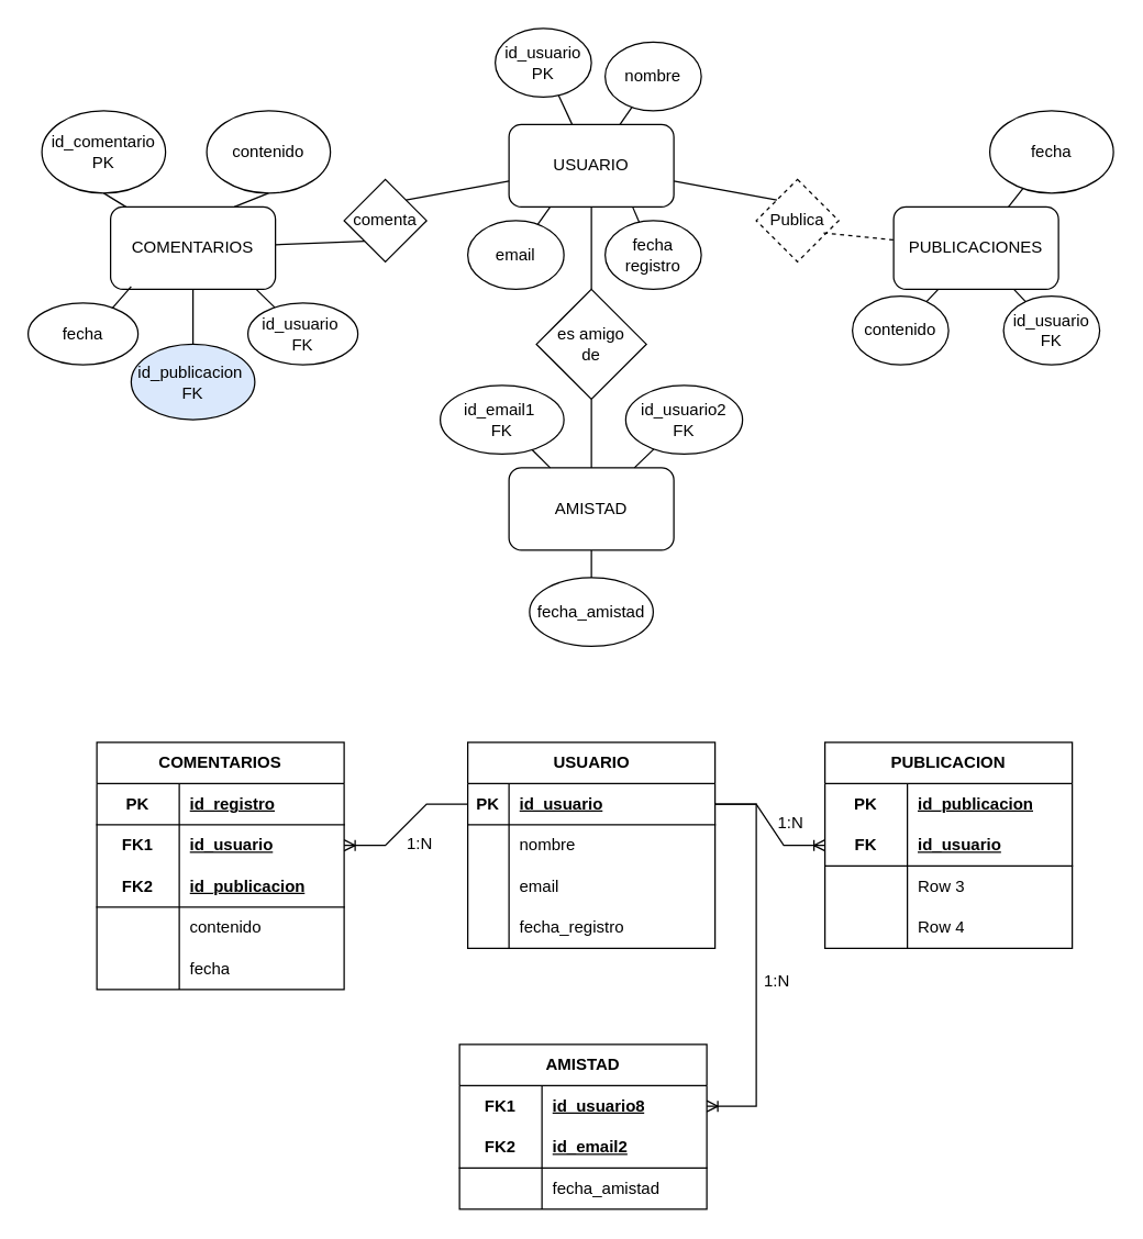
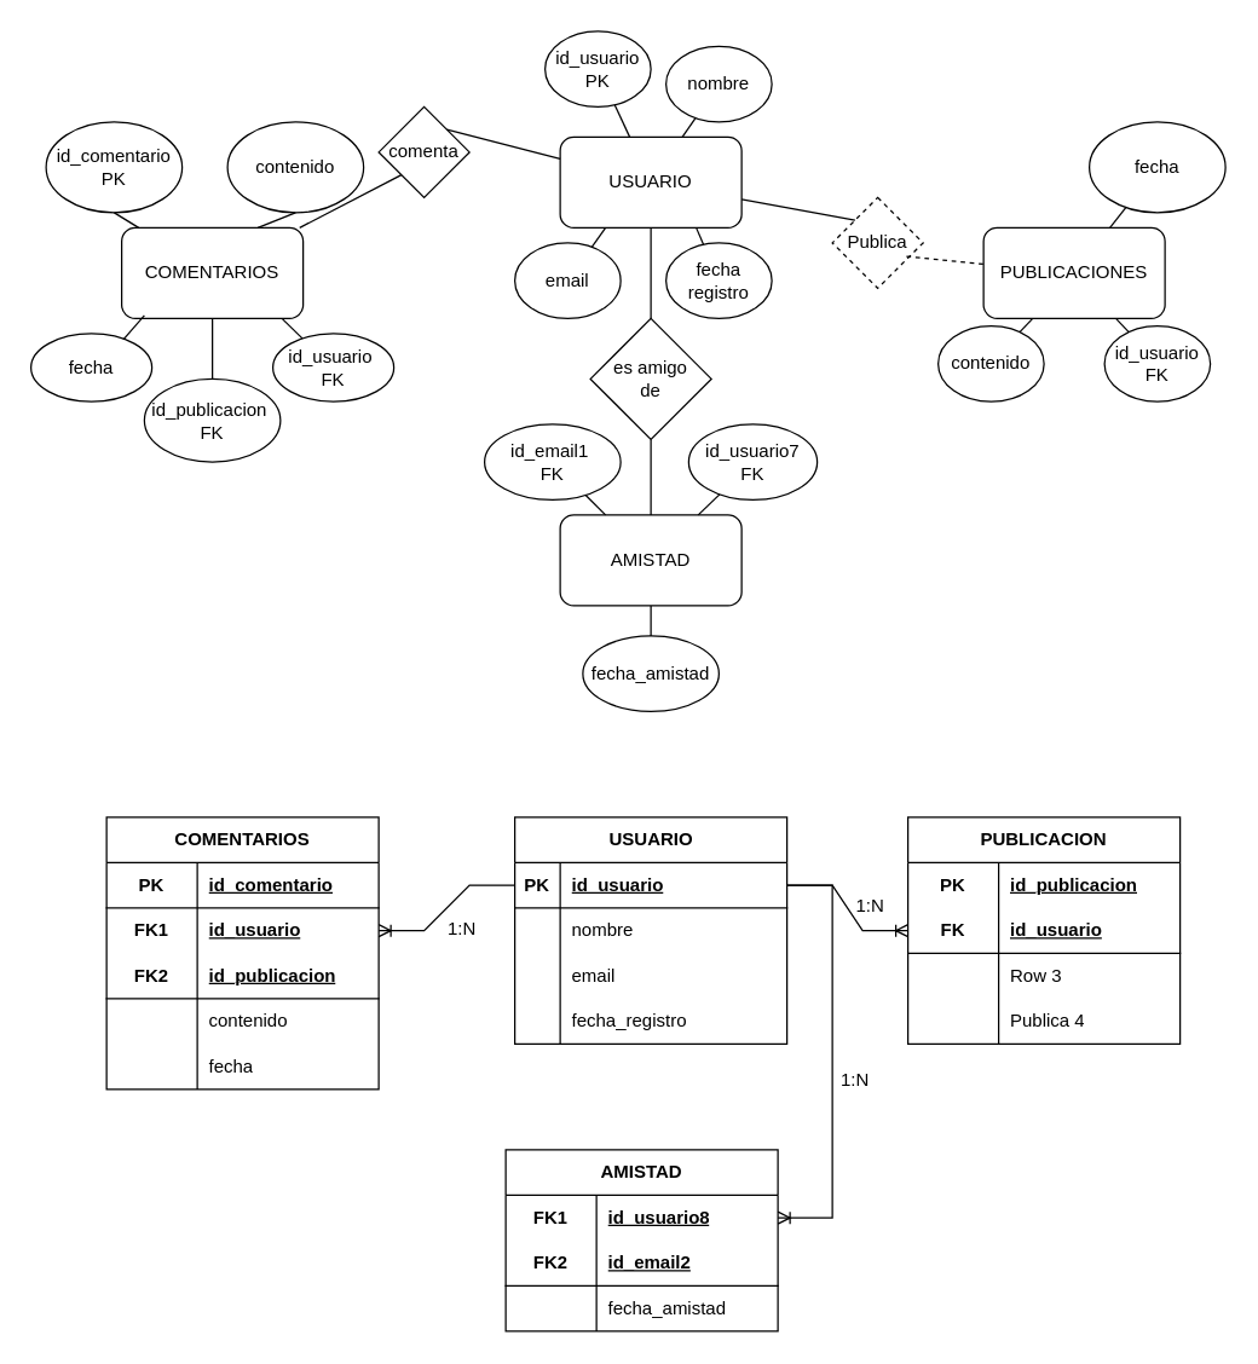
- <mxCell id="19" value="comenta" style="rhombus;whiteSpace=wrap;html=1;" parent="1" vertex="1"><mxGeometry x="250" y="130" width="60" height="60" as="geometry" /></mxCell>
+ <mxCell id="19" value="comenta" style="rhombus;whiteSpace=wrap;html=1;" parent="1" vertex="1"><mxGeometry x="250" y="70" width="60" height="60" as="geometry" /></mxCell>
- <mxCell id="16" value="id_publicacion&amp;nbsp;&lt;div&gt;FK&lt;/div&gt;" style="ellipse;whiteSpace=wrap;html=1;fillColor=#dae8fc;" parent="1" vertex="1"><mxGeometry x="95" y="250" width="90" height="55" as="geometry" /></mxCell>
+ <mxCell id="16" value="id_publicacion&amp;nbsp;&lt;div&gt;FK&lt;/div&gt;" style="ellipse;whiteSpace=wrap;html=1;" parent="1" vertex="1"><mxGeometry x="95" y="250" width="90" height="55" as="geometry" /></mxCell>
- <mxCell id="22" value="id_usuario2&lt;div&gt;FK&lt;/div&gt;" style="ellipse;whiteSpace=wrap;html=1;" parent="1" vertex="1"><mxGeometry x="455" y="280" width="85" height="50" as="geometry" /></mxCell>
+ <mxCell id="22" value="id_usuario7&lt;div&gt;FK&lt;/div&gt;" style="ellipse;whiteSpace=wrap;html=1;" parent="1" vertex="1"><mxGeometry x="455" y="280" width="85" height="50" as="geometry" /></mxCell>
- <mxCell id="61" value="id_registro" style="shape=partialRectangle;connectable=0;fillColor=none;top=0;left=0;bottom=0;right=0;align=left;spacingLeft=6;fontStyle=5;overflow=hidden;html=1;whiteSpace=wrap;" vertex="1" parent="59"><mxGeometry x="60" width="120" height="30" as="geometry"><mxRectangle width="120" height="30" as="alternateBounds" /></mxGeometry></mxCell>
+ <mxCell id="61" value="id_comentario" style="shape=partialRectangle;connectable=0;fillColor=none;top=0;left=0;bottom=0;right=0;align=left;spacingLeft=6;fontStyle=5;overflow=hidden;html=1;whiteSpace=wrap;" vertex="1" parent="59"><mxGeometry x="60" width="120" height="30" as="geometry"><mxRectangle width="120" height="30" as="alternateBounds" /></mxGeometry></mxCell>
- <mxCell id="86" value="Row 4" style="shape=partialRectangle;connectable=0;fillColor=none;top=0;left=0;bottom=0;right=0;align=left;spacingLeft=6;overflow=hidden;html=1;whiteSpace=wrap;" vertex="1" parent="84"><mxGeometry x="60" width="120" height="30" as="geometry"><mxRectangle width="120" height="30" as="alternateBounds" /></mxGeometry></mxCell>
+ <mxCell id="86" value="Publica 4" style="shape=partialRectangle;connectable=0;fillColor=none;top=0;left=0;bottom=0;right=0;align=left;spacingLeft=6;overflow=hidden;html=1;whiteSpace=wrap;" vertex="1" parent="84"><mxGeometry x="60" width="120" height="30" as="geometry"><mxRectangle width="120" height="30" as="alternateBounds" /></mxGeometry></mxCell>
